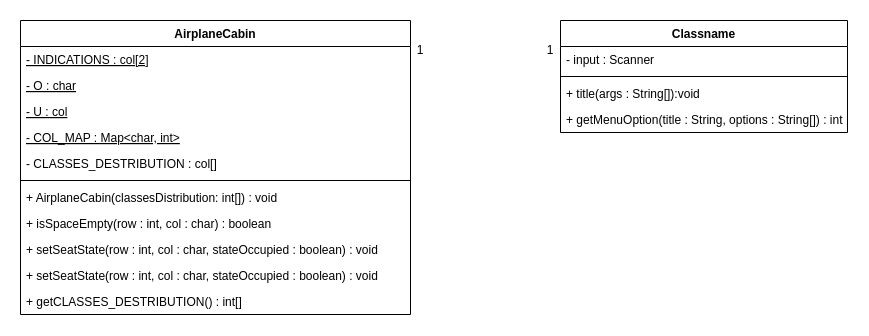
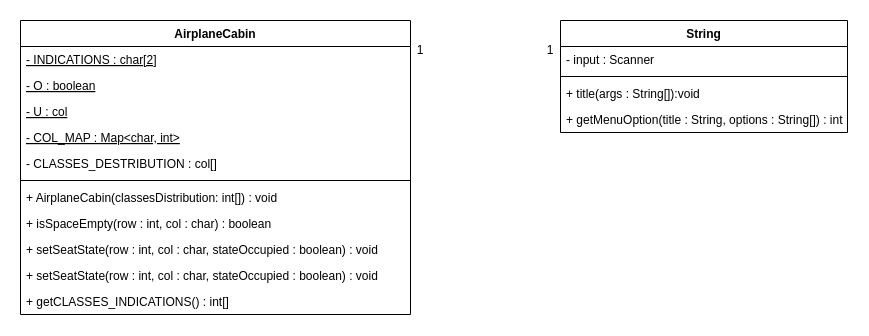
- <mxCell id="16" value="Classname" style="swimlane;fontStyle=1;align=center;verticalAlign=top;childLayout=stackLayout;horizontal=1;startSize=26;horizontalStack=0;resizeParent=1;resizeParentMax=0;resizeLast=0;collapsible=1;marginBottom=0;" vertex="1" parent="1"><mxGeometry x="560" y="20" width="287" height="112" as="geometry" /></mxCell>
+ <mxCell id="16" value="String" style="swimlane;fontStyle=1;align=center;verticalAlign=top;childLayout=stackLayout;horizontal=1;startSize=26;horizontalStack=0;resizeParent=1;resizeParentMax=0;resizeLast=0;collapsible=1;marginBottom=0;" vertex="1" parent="1"><mxGeometry x="560" y="20" width="287" height="112" as="geometry" /></mxCell>
- <mxCell id="5" value="- INDICATIONS : col[2]" style="text;strokeColor=none;fillColor=none;align=left;verticalAlign=top;spacingLeft=4;spacingRight=4;overflow=hidden;rotatable=0;points=[[0,0.5],[1,0.5]];portConstraint=eastwest;fontStyle=4" vertex="1" parent="4"><mxGeometry y="26" width="390" height="26" as="geometry" /></mxCell>
+ <mxCell id="5" value="- INDICATIONS : char[2]" style="text;strokeColor=none;fillColor=none;align=left;verticalAlign=top;spacingLeft=4;spacingRight=4;overflow=hidden;rotatable=0;points=[[0,0.5],[1,0.5]];portConstraint=eastwest;fontStyle=4" vertex="1" parent="4"><mxGeometry y="26" width="390" height="26" as="geometry" /></mxCell>
- <mxCell id="6" value="- O : char" style="text;strokeColor=none;fillColor=none;align=left;verticalAlign=top;spacingLeft=4;spacingRight=4;overflow=hidden;rotatable=0;points=[[0,0.5],[1,0.5]];portConstraint=eastwest;fontStyle=4" vertex="1" parent="4"><mxGeometry y="52" width="390" height="26" as="geometry" /></mxCell>
+ <mxCell id="6" value="- O : boolean" style="text;strokeColor=none;fillColor=none;align=left;verticalAlign=top;spacingLeft=4;spacingRight=4;overflow=hidden;rotatable=0;points=[[0,0.5],[1,0.5]];portConstraint=eastwest;fontStyle=4" vertex="1" parent="4"><mxGeometry y="52" width="390" height="26" as="geometry" /></mxCell>
- <mxCell id="15" value="+ getCLASSES_DESTRIBUTION() : int[]" style="text;strokeColor=none;fillColor=none;align=left;verticalAlign=top;spacingLeft=4;spacingRight=4;overflow=hidden;rotatable=0;points=[[0,0.5],[1,0.5]];portConstraint=eastwest;spacingBottom=-1;" vertex="1" parent="4"><mxGeometry y="268" width="390" height="26" as="geometry" /></mxCell>
+ <mxCell id="15" value="+ getCLASSES_INDICATIONS() : int[]" style="text;strokeColor=none;fillColor=none;align=left;verticalAlign=top;spacingLeft=4;spacingRight=4;overflow=hidden;rotatable=0;points=[[0,0.5],[1,0.5]];portConstraint=eastwest;spacingBottom=-1;" vertex="1" parent="4"><mxGeometry y="268" width="390" height="26" as="geometry" /></mxCell>
